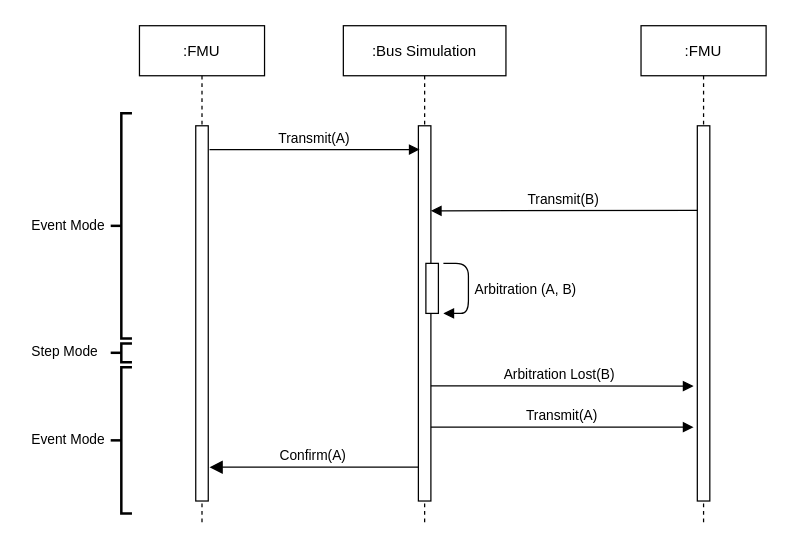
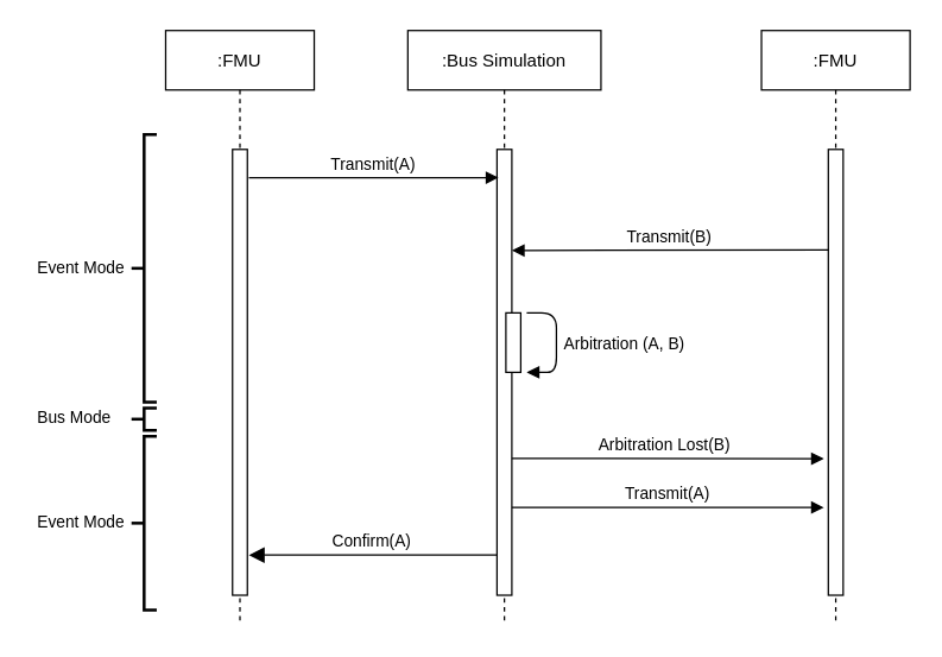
- <mxCell id="20" value="Step Mode" style="text;align=left;fontStyle=0;verticalAlign=middle;spacingLeft=3;spacingRight=3;strokeColor=none;rotatable=0;points=[[0,0.5],[1,0.5]];portConstraint=eastwest;fontSize=11;fillColor=none;" parent="1" vertex="1"><mxGeometry x="20" y="267" width="80" height="26" as="geometry" /></mxCell>
+ <mxCell id="20" value="Bus Mode" style="text;align=left;fontStyle=0;verticalAlign=middle;spacingLeft=3;spacingRight=3;strokeColor=none;rotatable=0;points=[[0,0.5],[1,0.5]];portConstraint=eastwest;fontSize=11;fillColor=none;" parent="1" vertex="1"><mxGeometry x="20" y="267" width="80" height="26" as="geometry" /></mxCell>
